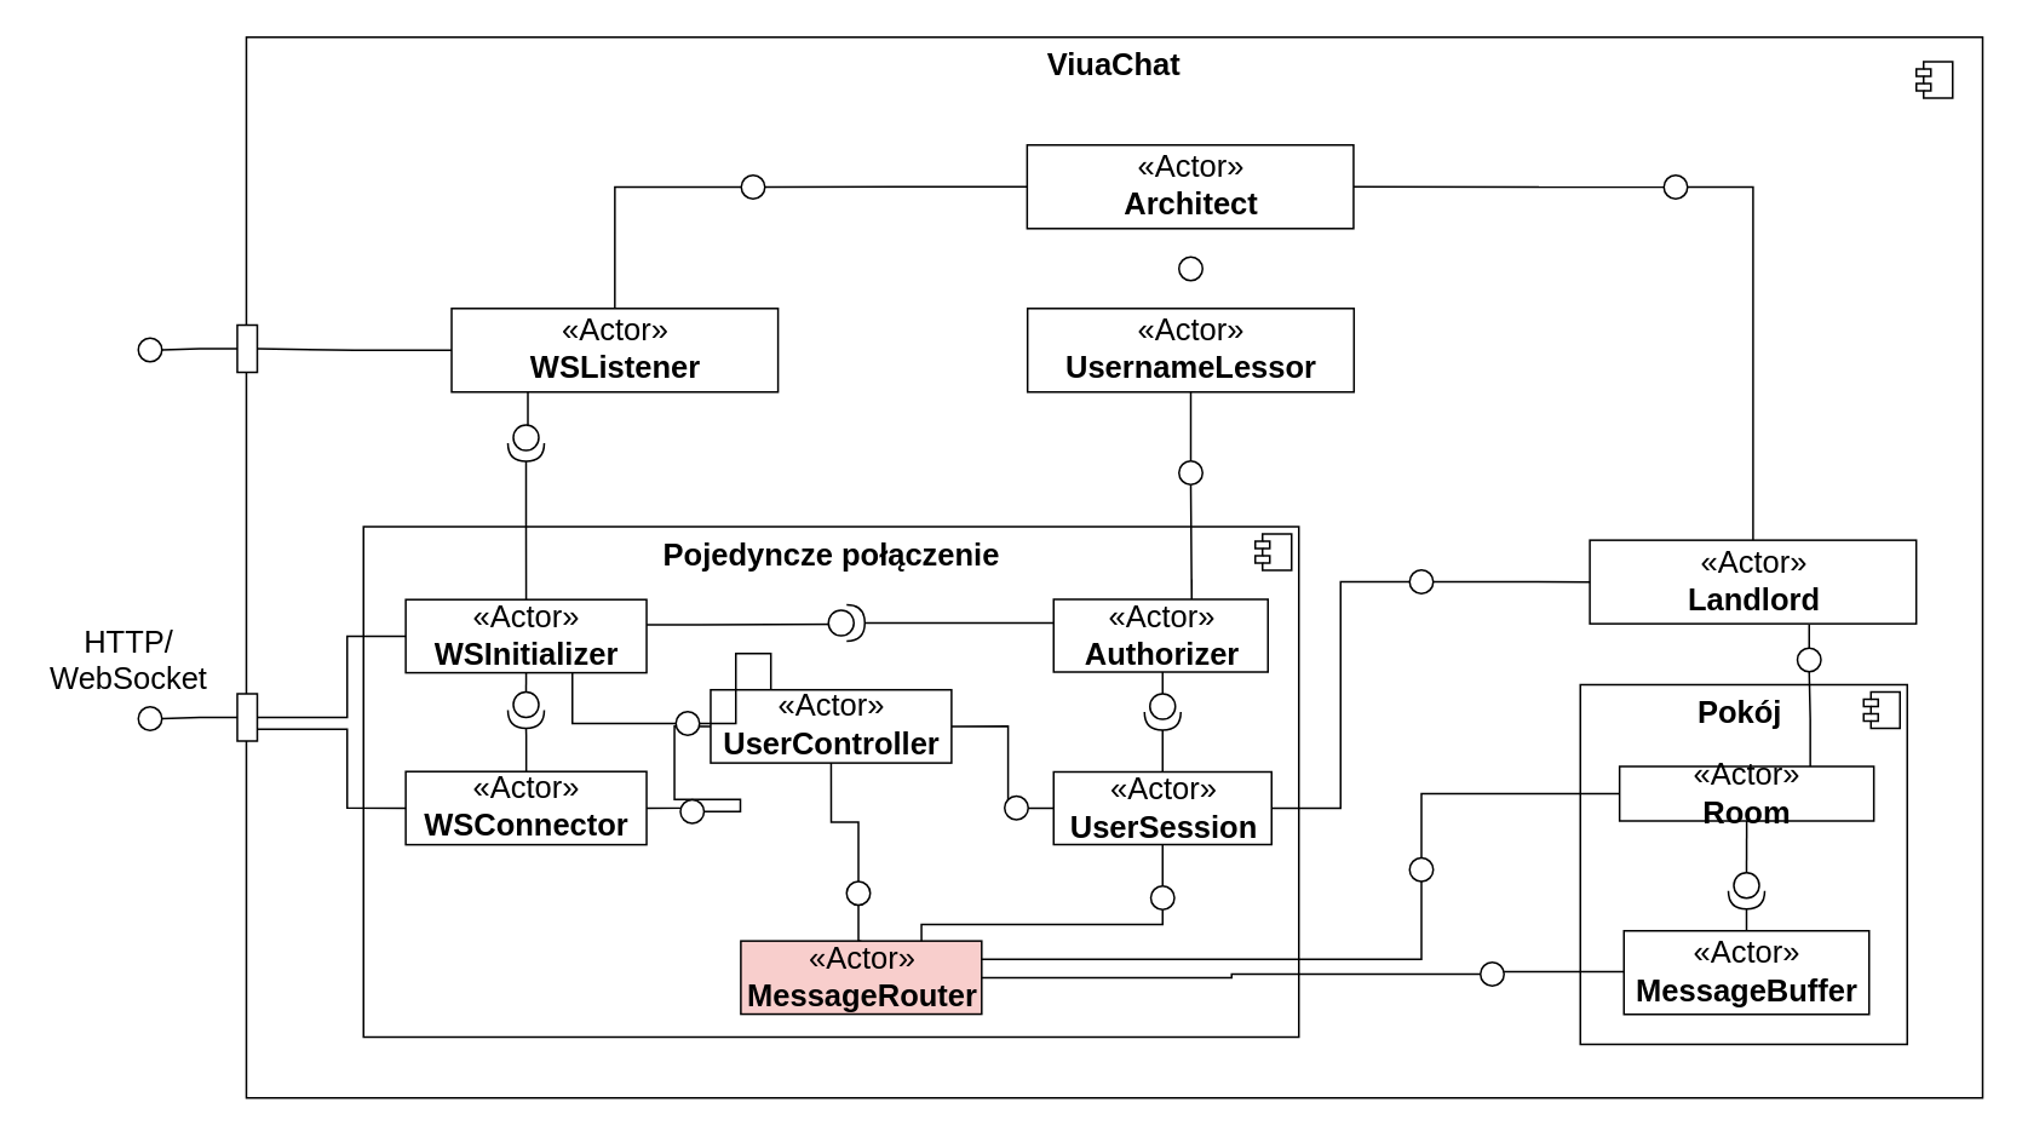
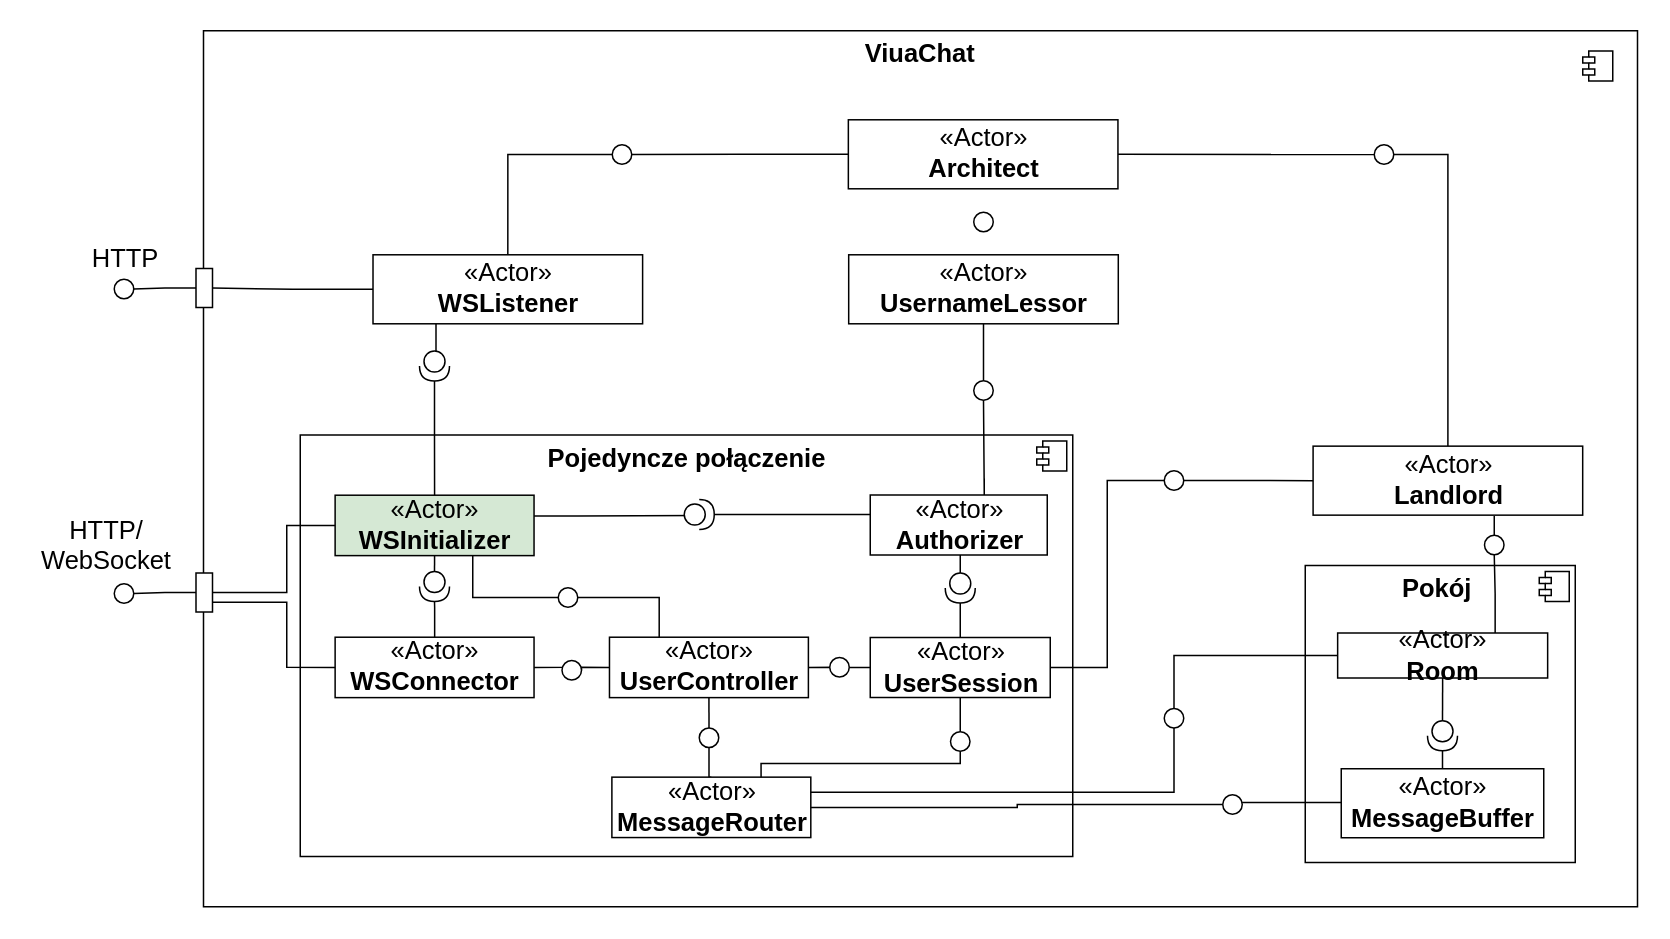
+ <mxCell id="81" value="HTTP" style="text;html=1;resizable=0;points=[];autosize=1;align=left;verticalAlign=top;spacingTop=-4;fontSize=17;" parent="1" vertex="1"><mxGeometry x="58.5" y="159.5" width="60" height="20" as="geometry" /></mxCell>
- <mxCell id="19" value="«Actor»&lt;br style=&quot;font-size: 17px;&quot;&gt;&lt;b style=&quot;font-size: 17px;&quot;&gt;WSInitializer&lt;/b&gt;&lt;br style=&quot;font-size: 17px;&quot;&gt;" style="html=1;fontSize=17;" parent="12" vertex="1"><mxGeometry x="23.251" y="40.143" width="132.609" height="40.268" as="geometry" /></mxCell>
+ <mxCell id="19" value="«Actor»&lt;br style=&quot;font-size: 17px;&quot;&gt;&lt;b style=&quot;font-size: 17px;&quot;&gt;WSInitializer&lt;/b&gt;&lt;br style=&quot;font-size: 17px;&quot;&gt;" style="html=1;fontSize=17;fillColor=#d5e8d4;" parent="12" vertex="1"><mxGeometry x="23.251" y="40.143" width="132.609" height="40.268" as="geometry" /></mxCell>
- <mxCell id="26" value="«Actor»&lt;br style=&quot;font-size: 17px;&quot;&gt;&lt;b style=&quot;font-size: 17px;&quot;&gt;UserController&lt;/b&gt;&lt;br style=&quot;font-size: 17px;&quot;&gt;" style="html=1;fontSize=17;" parent="12" vertex="1"><mxGeometry x="191.151" y="89.81" width="132.609" height="40.268" as="geometry" /></mxCell>
+ <mxCell id="26" value="«Actor»&lt;br style=&quot;font-size: 17px;&quot;&gt;&lt;b style=&quot;font-size: 17px;&quot;&gt;UserController&lt;/b&gt;&lt;br style=&quot;font-size: 17px;&quot;&gt;" style="html=1;fontSize=17;" parent="12" vertex="1"><mxGeometry x="206.151" y="134.81" width="132.609" height="40.268" as="geometry" /></mxCell>
- <mxCell id="31" value="«Actor»&lt;br style=&quot;font-size: 17px;&quot;&gt;&lt;b style=&quot;font-size: 17px;&quot;&gt;MessageRouter&lt;/b&gt;&lt;br style=&quot;font-size: 17px;&quot;&gt;" style="html=1;fontSize=17;fillColor=#f8cecc;" parent="12" vertex="1"><mxGeometry x="207.762" y="228.096" width="132.609" height="40.268" as="geometry" /></mxCell>
+ <mxCell id="31" value="«Actor»&lt;br style=&quot;font-size: 17px;&quot;&gt;&lt;b style=&quot;font-size: 17px;&quot;&gt;MessageRouter&lt;/b&gt;&lt;br style=&quot;font-size: 17px;&quot;&gt;" style="html=1;fontSize=17;" parent="12" vertex="1"><mxGeometry x="207.762" y="228.096" width="132.609" height="40.268" as="geometry" /></mxCell>
